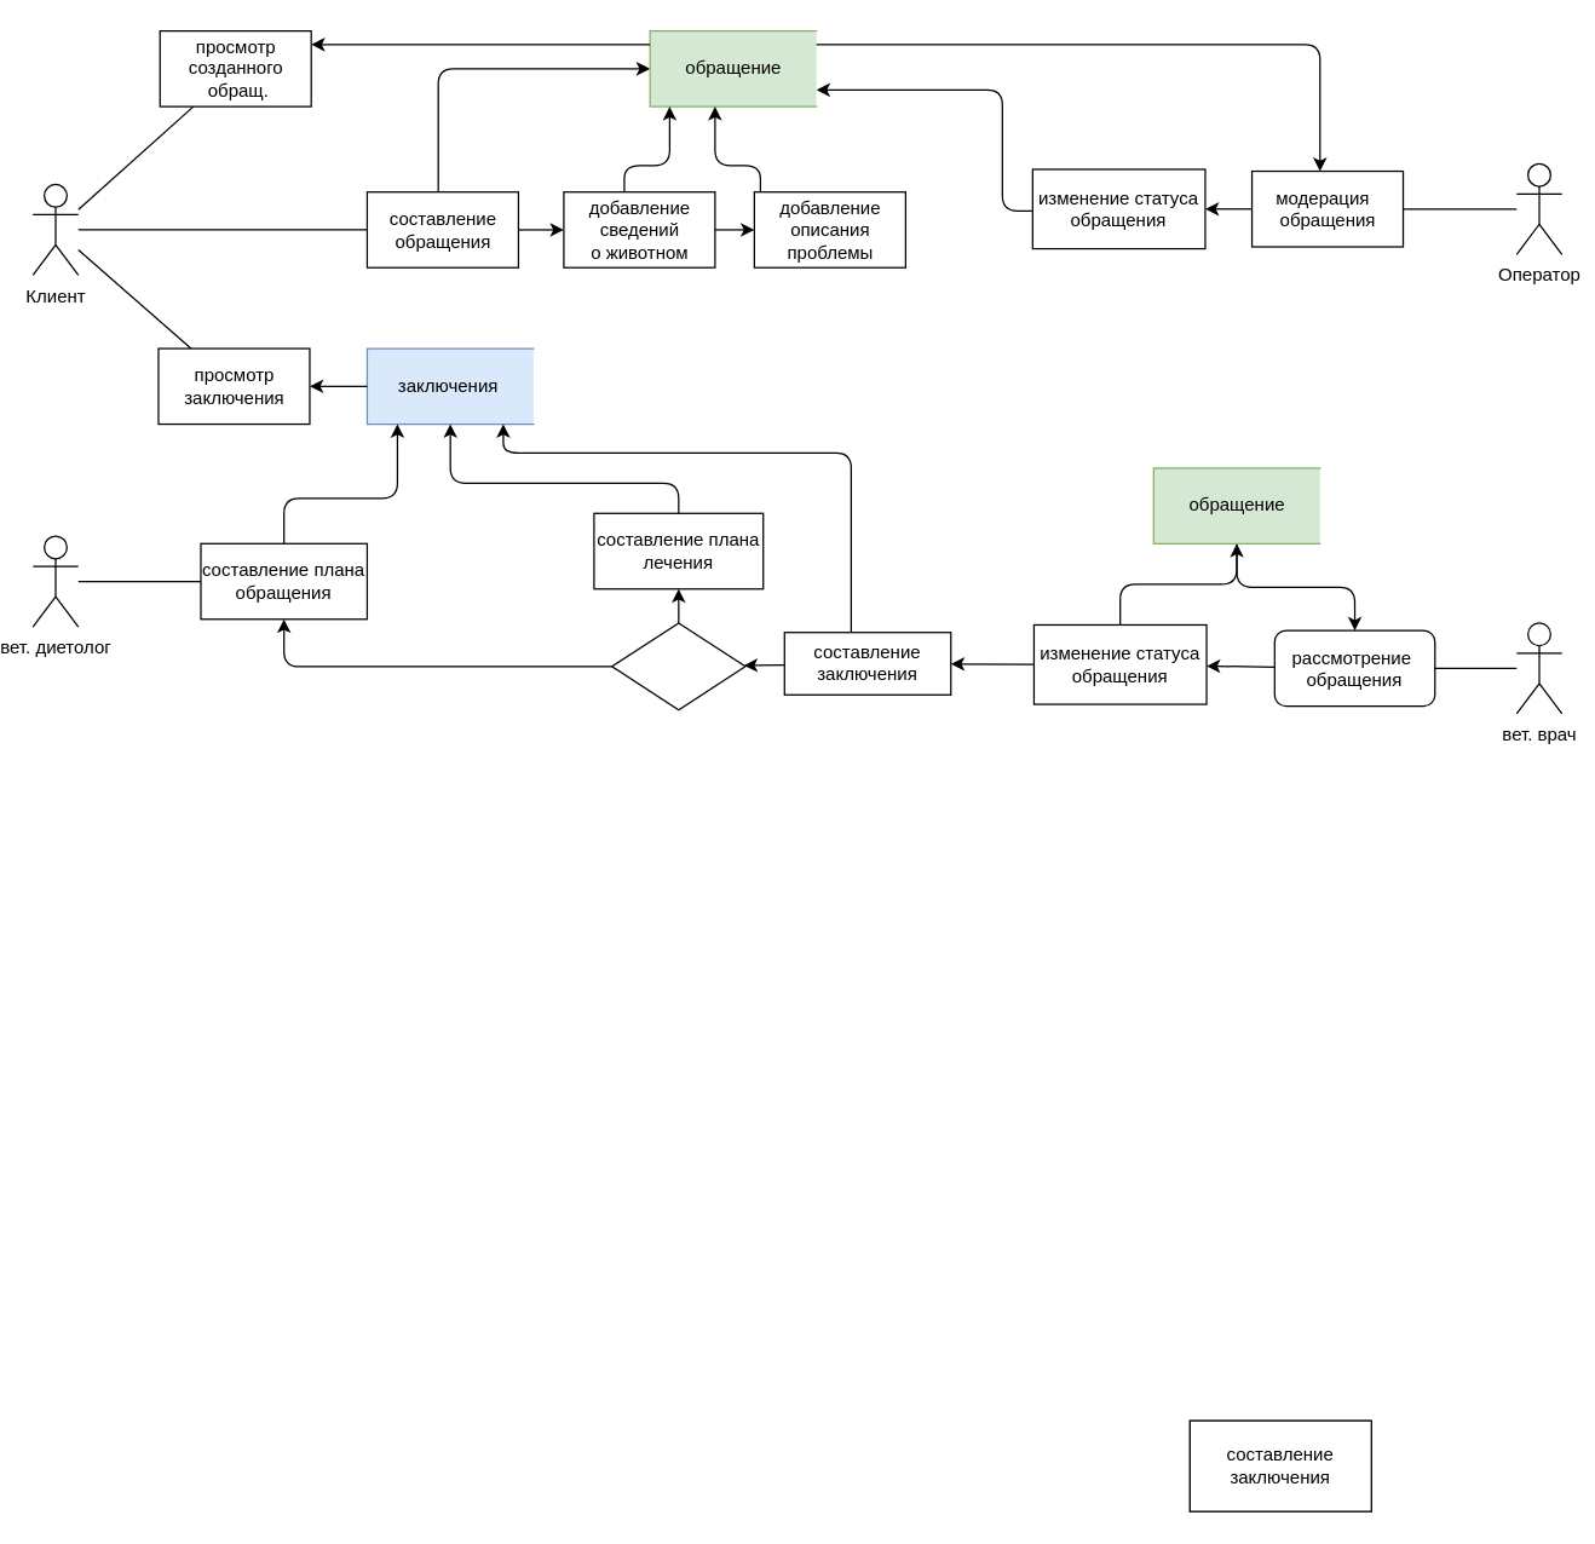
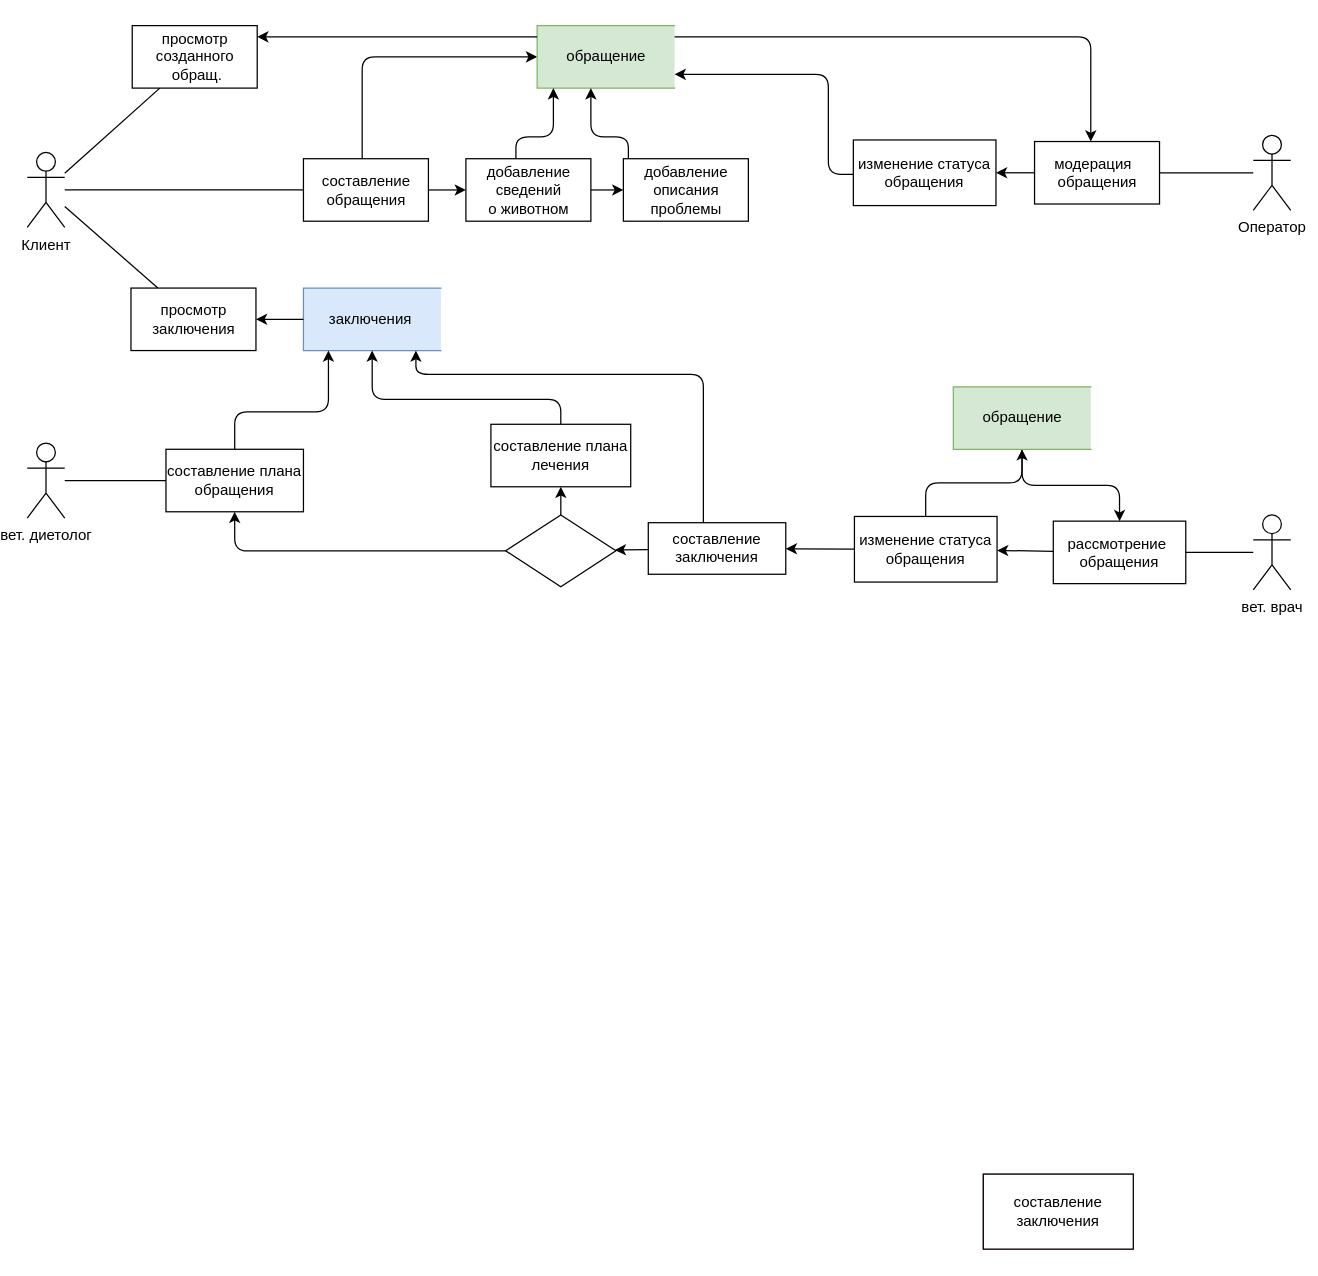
- <mxCell id="17" value="рассмотрение&amp;nbsp;&lt;br&gt;обращения" style="whiteSpace=wrap;html=1;rounded=1;" parent="1" vertex="1"><mxGeometry x="841" y="416.5" width="106" height="50" as="geometry" /></mxCell>
+ <mxCell id="17" value="рассмотрение&amp;nbsp;&lt;br&gt;обращения" style="rounded=0;whiteSpace=wrap;html=1;" parent="1" vertex="1"><mxGeometry x="841" y="416.5" width="106" height="50" as="geometry" /></mxCell>
